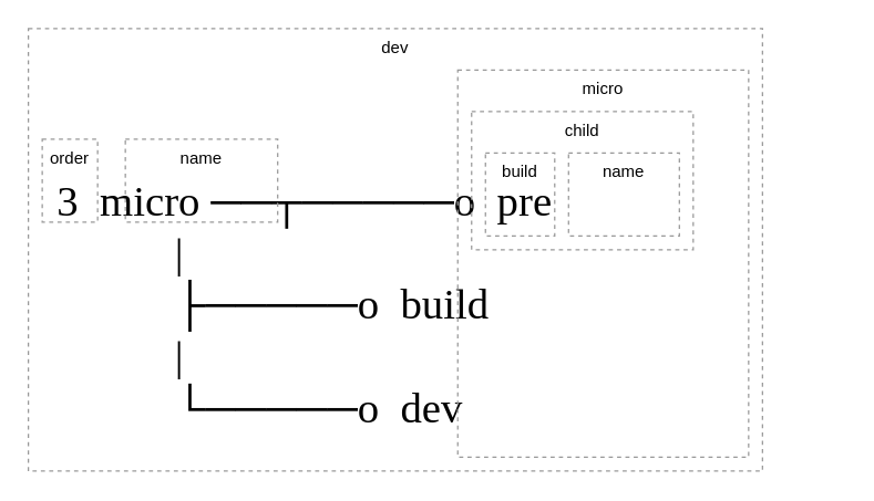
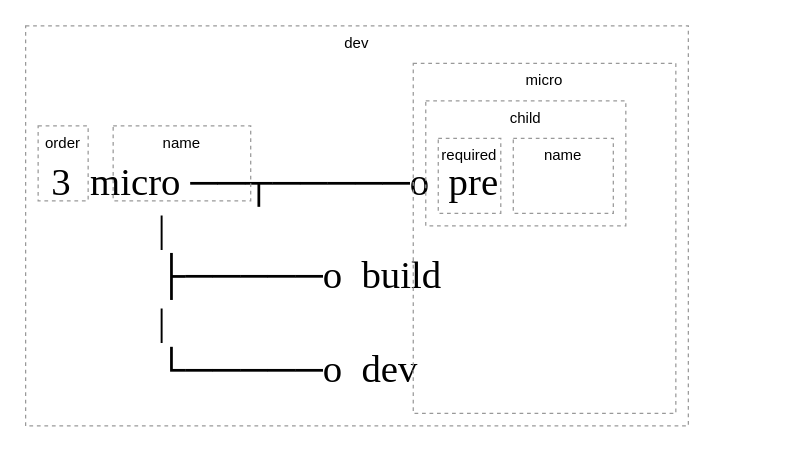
- <mxCell id="9" value="&lt;font style=&quot;font-size: 12px&quot;&gt;build&lt;/font&gt;" style="rounded=0;whiteSpace=wrap;html=1;fontFamily=Helvetica;fontSize=12;align=center;fillColor=none;dashed=1;strokeColor=#999999;verticalAlign=top;" vertex="1" parent="1"><mxGeometry x="350" y="110" width="50" height="60" as="geometry" /></mxCell>
+ <mxCell id="9" value="&lt;font style=&quot;font-size: 12px&quot;&gt;required&lt;/font&gt;" style="rounded=0;whiteSpace=wrap;html=1;fontFamily=Helvetica;fontSize=12;align=center;fillColor=none;dashed=1;strokeColor=#999999;verticalAlign=top;" vertex="1" parent="1"><mxGeometry x="350" y="110" width="50" height="60" as="geometry" /></mxCell>
